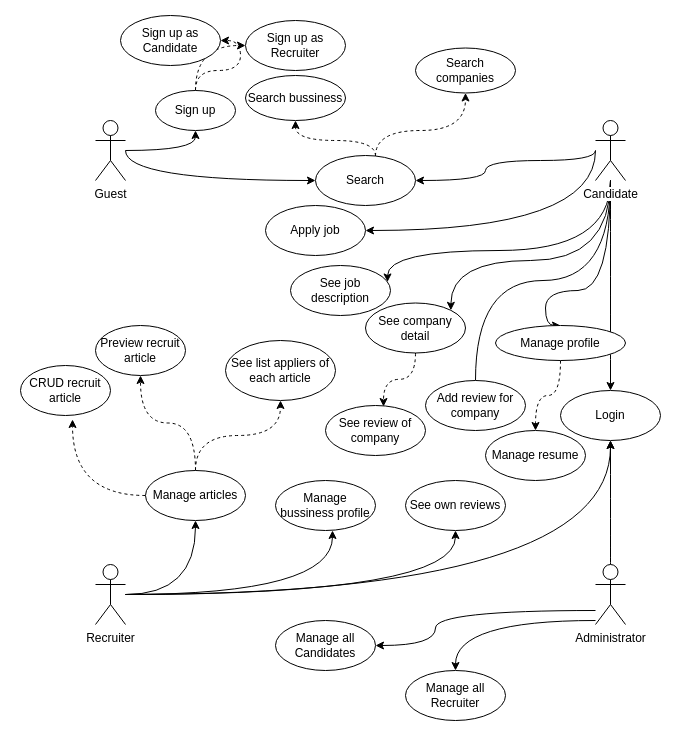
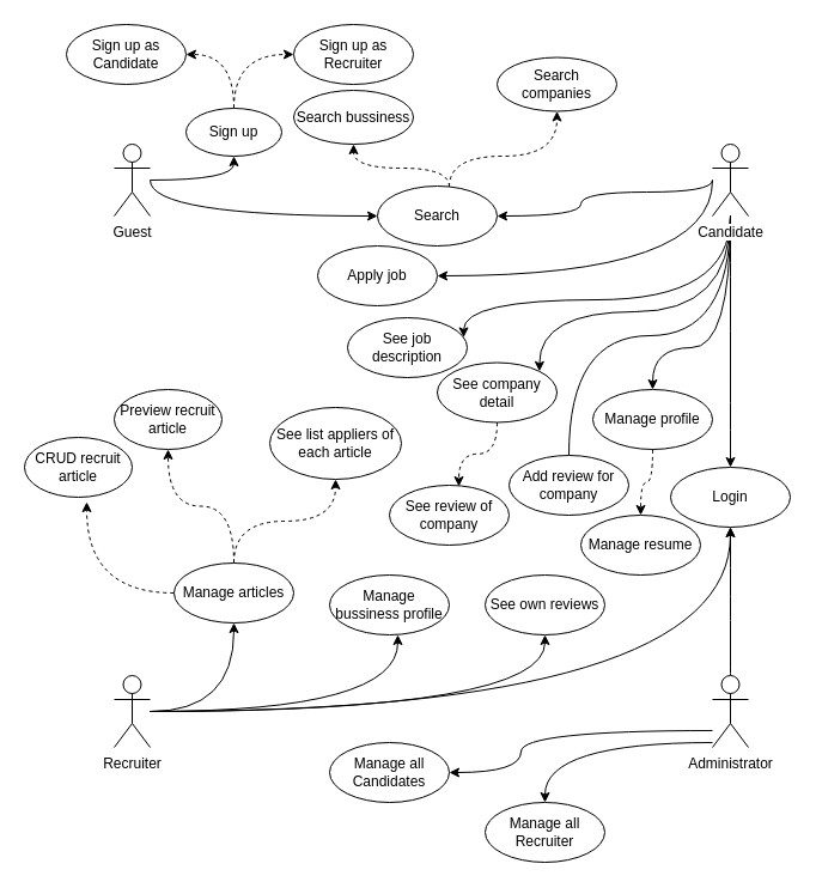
- <mxCell id="25" value="Sign up as Candidate" style="ellipse;whiteSpace=wrap;html=1;" parent="1" vertex="1"><mxGeometry x="120" y="15" width="100" height="50" as="geometry" /></mxCell>
+ <mxCell id="25" value="Sign up as Candidate" style="ellipse;whiteSpace=wrap;html=1;" parent="1" vertex="1"><mxGeometry x="55" y="20" width="100" height="50" as="geometry" /></mxCell>
- <mxCell id="36" value="Manage profile" style="ellipse;whiteSpace=wrap;html=1;" parent="1" vertex="1"><mxGeometry x="495" y="325" width="130" height="35" as="geometry" /></mxCell>
+ <mxCell id="36" value="Manage profile" style="ellipse;whiteSpace=wrap;html=1;" parent="1" vertex="1"><mxGeometry x="495" y="325" width="100" height="50" as="geometry" /></mxCell>
